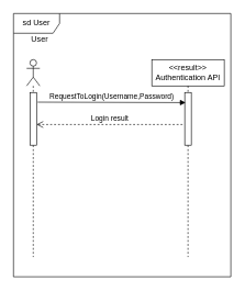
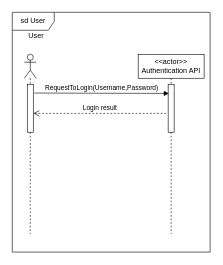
- <mxCell id="6" value="&amp;lt;&amp;lt;result&amp;gt;&amp;gt;&lt;br&gt;Authentication API&lt;br&gt;" style="shape=umlLifeline;perimeter=lifelinePerimeter;whiteSpace=wrap;html=1;container=1;collapsible=0;recursiveResize=0;outlineConnect=0;" vertex="1" parent="1"><mxGeometry x="230" y="90" width="110" height="300" as="geometry" /></mxCell>
+ <mxCell id="6" value="&amp;lt;&amp;lt;actor&amp;gt;&amp;gt;&lt;br&gt;Authentication API&lt;br&gt;" style="shape=umlLifeline;perimeter=lifelinePerimeter;whiteSpace=wrap;html=1;container=1;collapsible=0;recursiveResize=0;outlineConnect=0;" vertex="1" parent="1"><mxGeometry x="230" y="90" width="110" height="300" as="geometry" /></mxCell>
